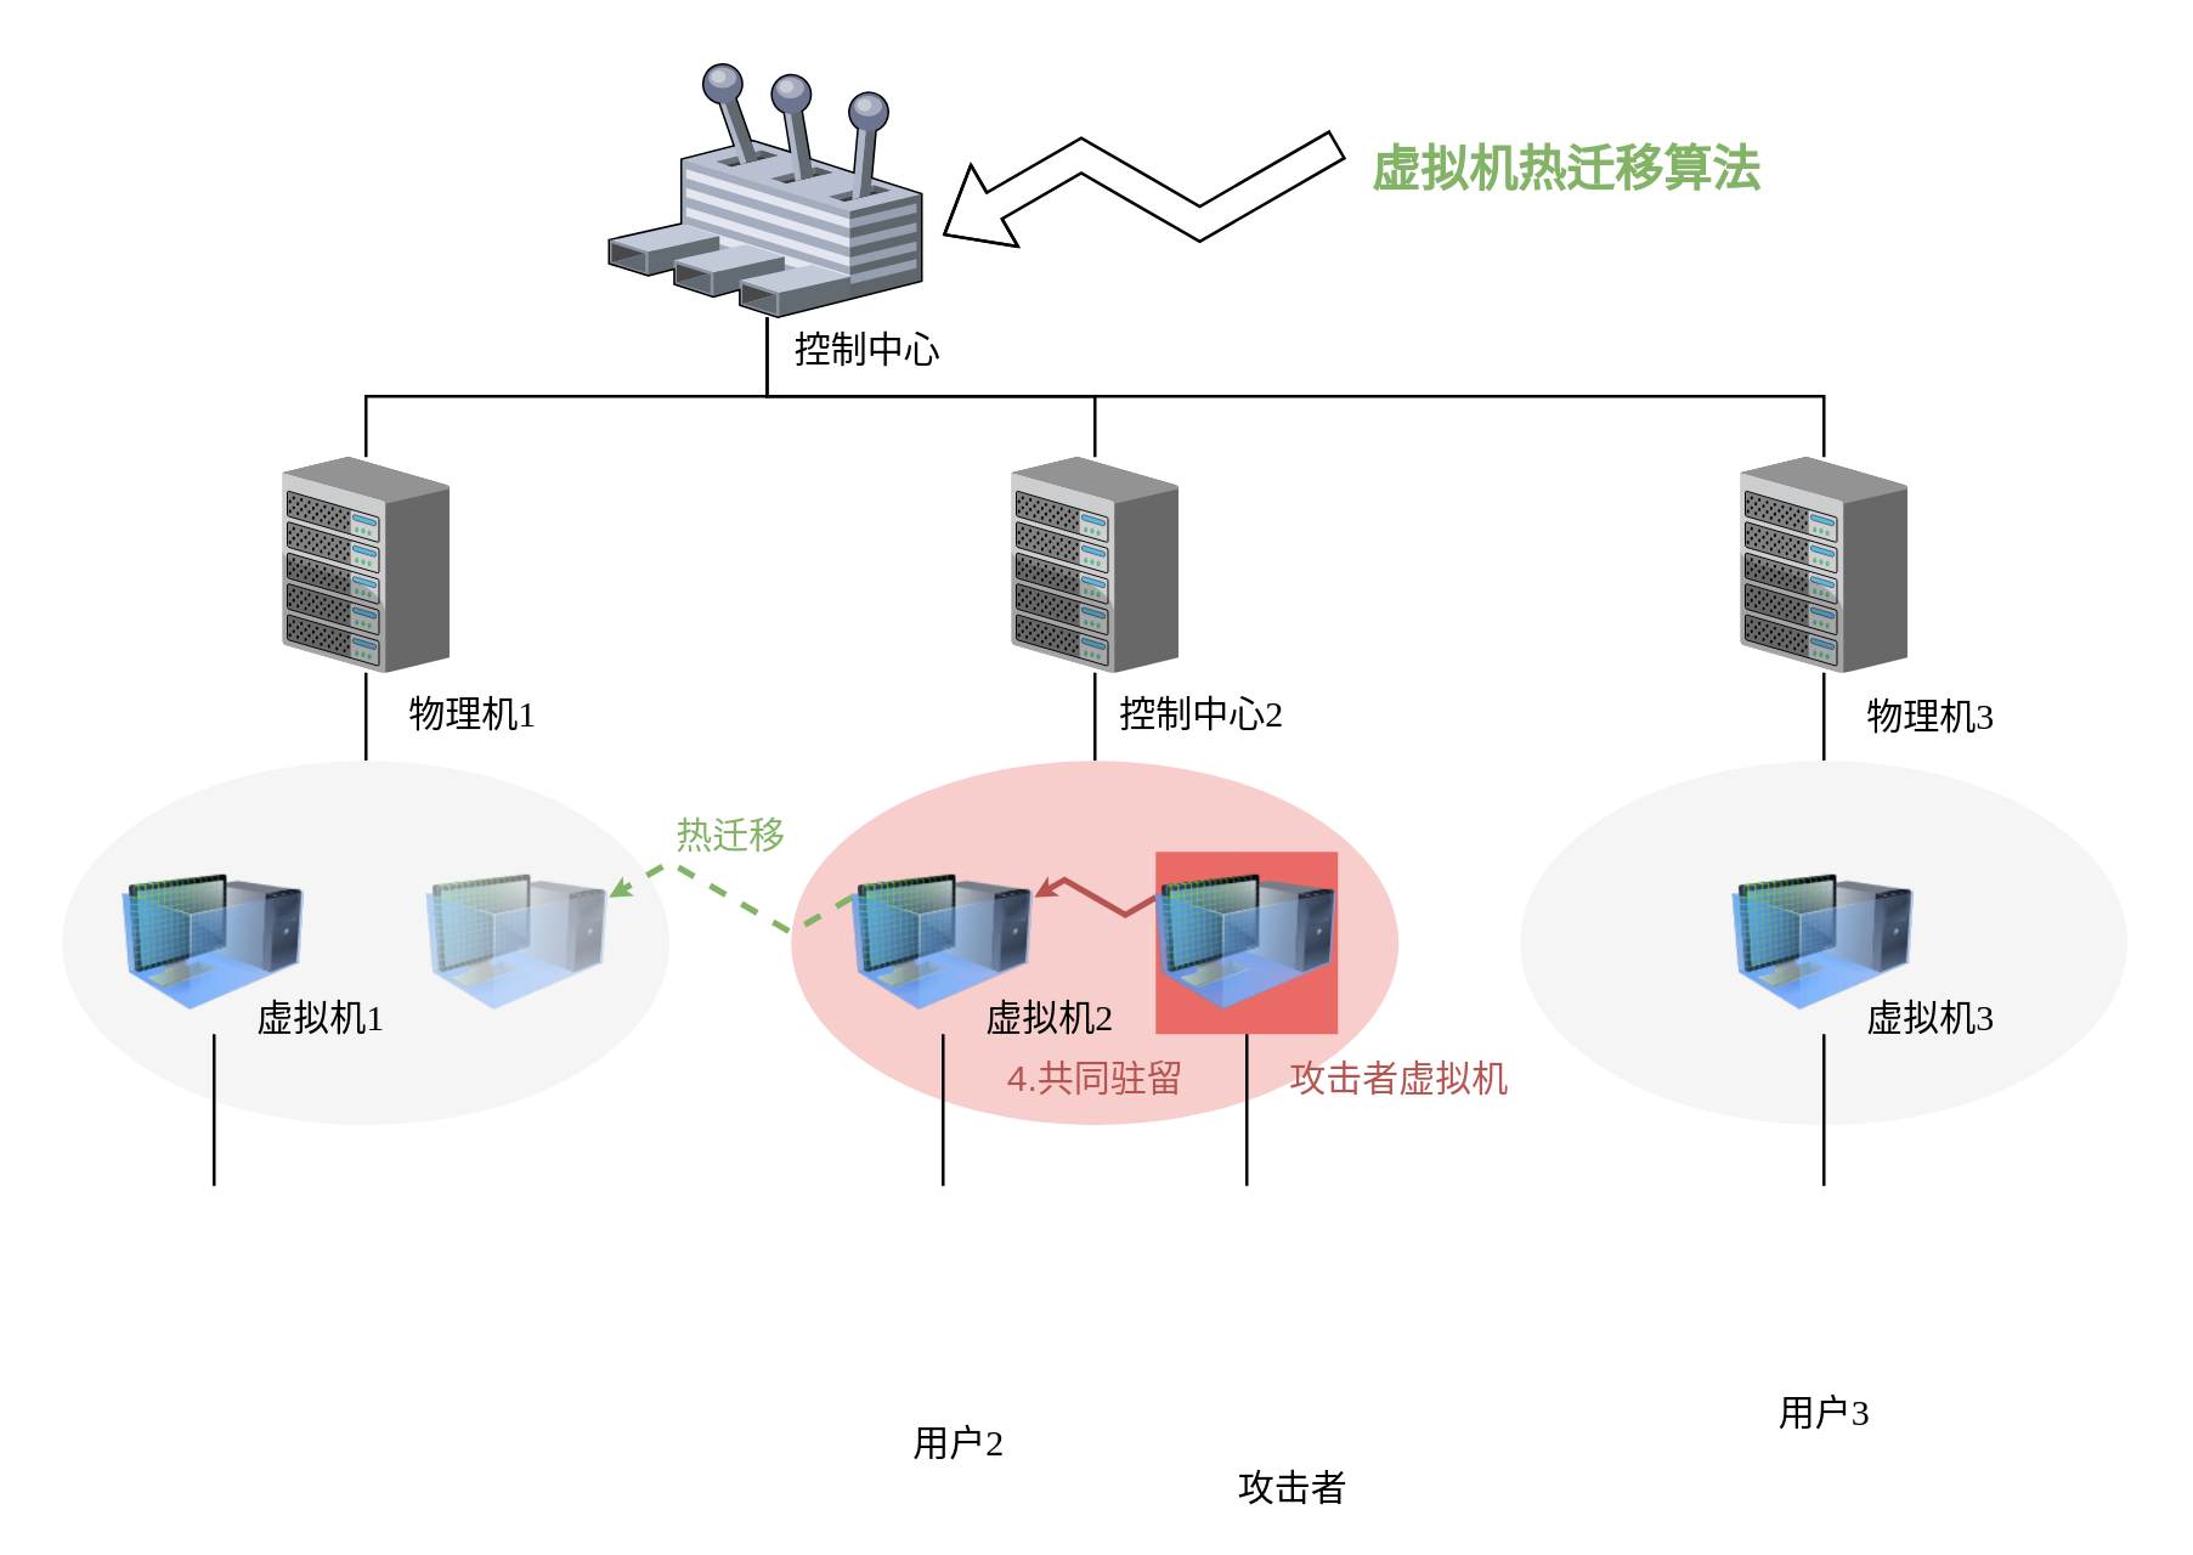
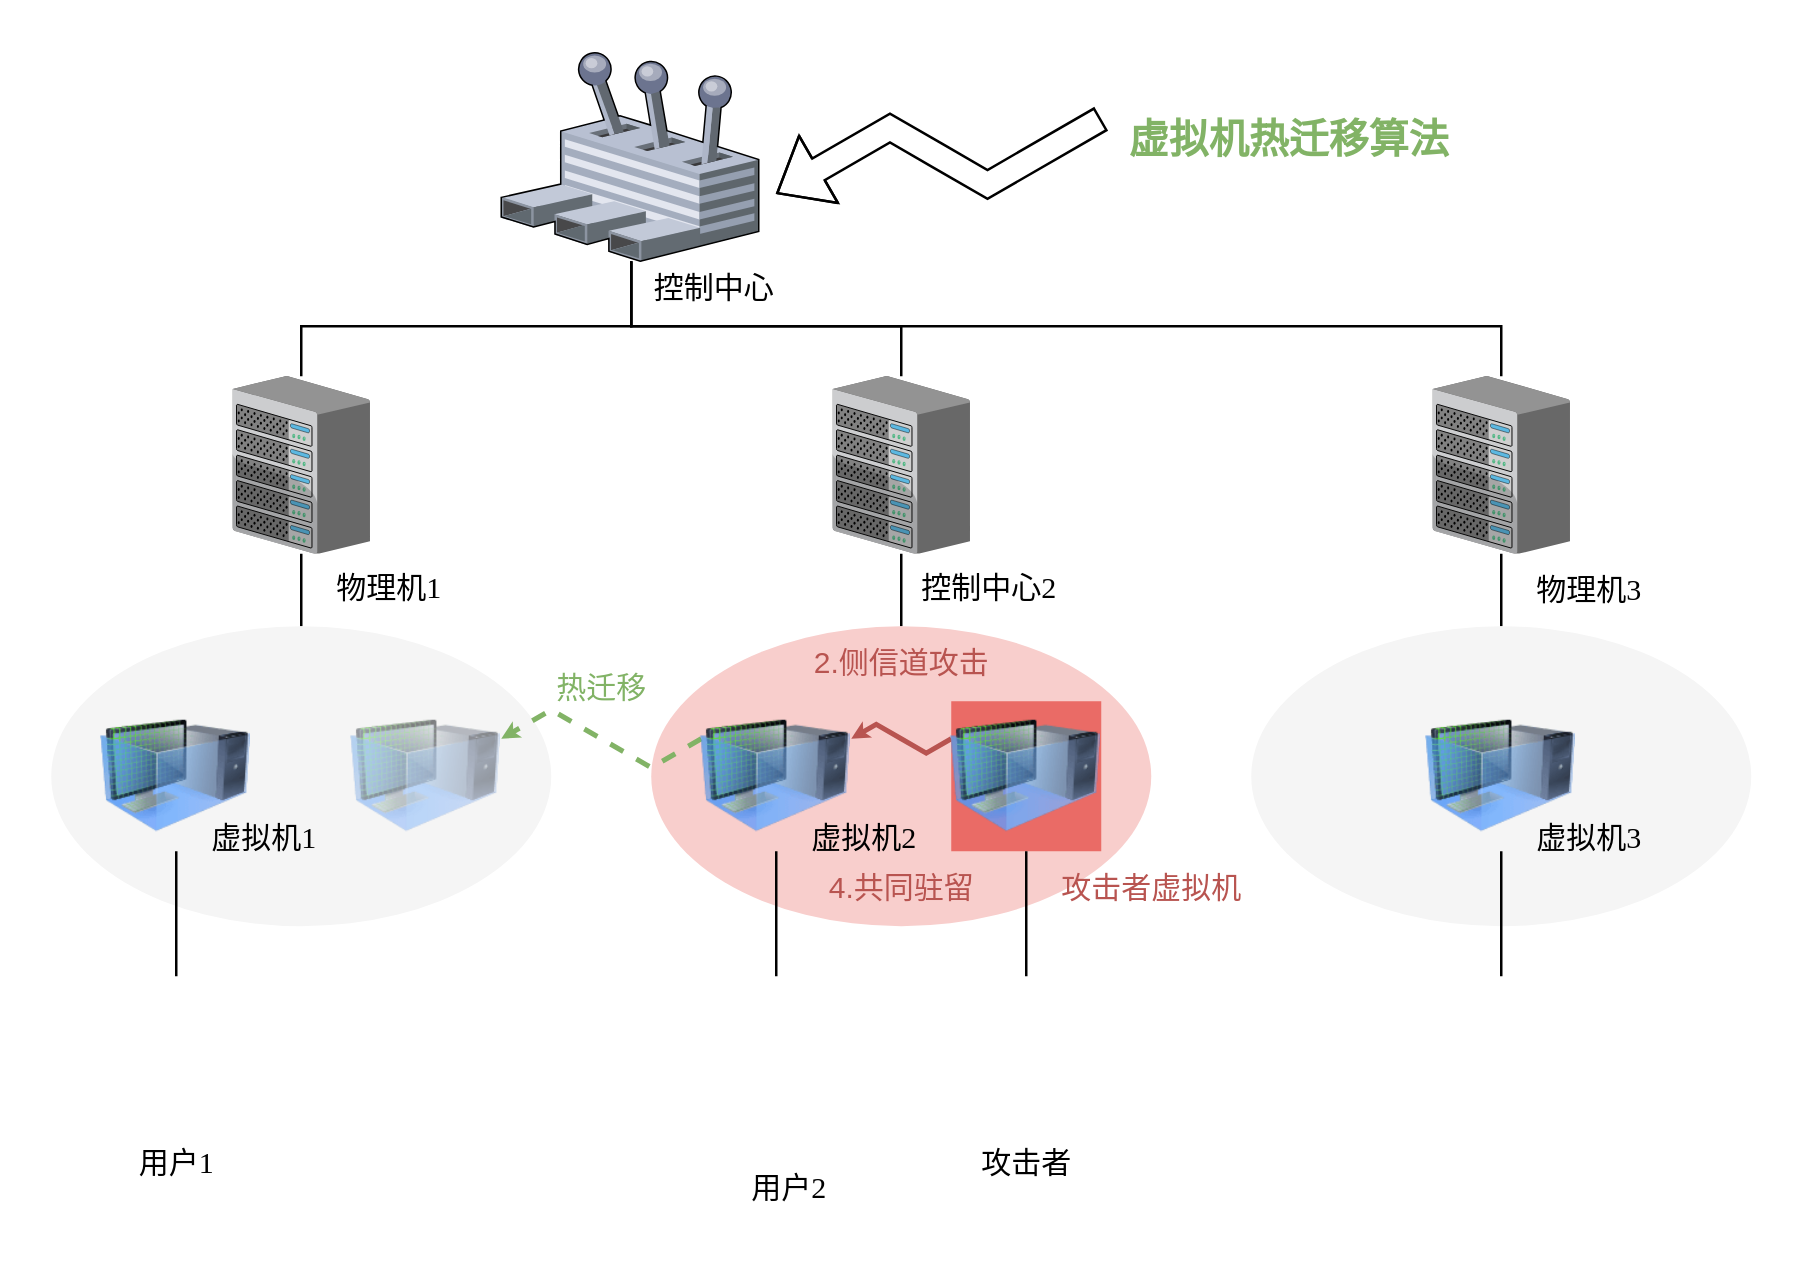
+ <mxCell id="46" value="2.侧信道攻击" style="text;html=1;align=center;verticalAlign=middle;resizable=0;points=[];autosize=1;strokeColor=none;fillColor=none;fontColor=#B85450;" vertex="1" parent="1"><mxGeometry x="315" y="250" width="90" height="30" as="geometry" /></mxCell>
+ <mxCell id="38" value="用户1" style="text;html=1;align=center;verticalAlign=middle;resizable=0;points=[];autosize=1;strokeColor=none;fillColor=none;fontFamily=Times New Roman;" vertex="1" parent="1"><mxGeometry x="45" y="450" width="50" height="30" as="geometry" /></mxCell>
- <mxCell id="37" value="用户3" style="text;html=1;align=center;verticalAlign=middle;resizable=0;points=[];autosize=1;strokeColor=none;fillColor=none;fontFamily=Times New Roman;" vertex="1" parent="1"><mxGeometry x="575" y="450" width="50" height="30" as="geometry" /></mxCell>
- <mxCell id="40" value="攻击者" style="text;html=1;align=center;verticalAlign=middle;resizable=0;points=[];autosize=1;strokeColor=none;fillColor=none;fontFamily=Times New Roman;" vertex="1" parent="1"><mxGeometry x="395" y="475" width="60" height="30" as="geometry" /></mxCell>
+ <mxCell id="40" value="攻击者" style="text;html=1;align=center;verticalAlign=middle;resizable=0;points=[];autosize=1;strokeColor=none;fillColor=none;fontFamily=Times New Roman;" vertex="1" parent="1"><mxGeometry x="380" y="450" width="60" height="30" as="geometry" /></mxCell>
